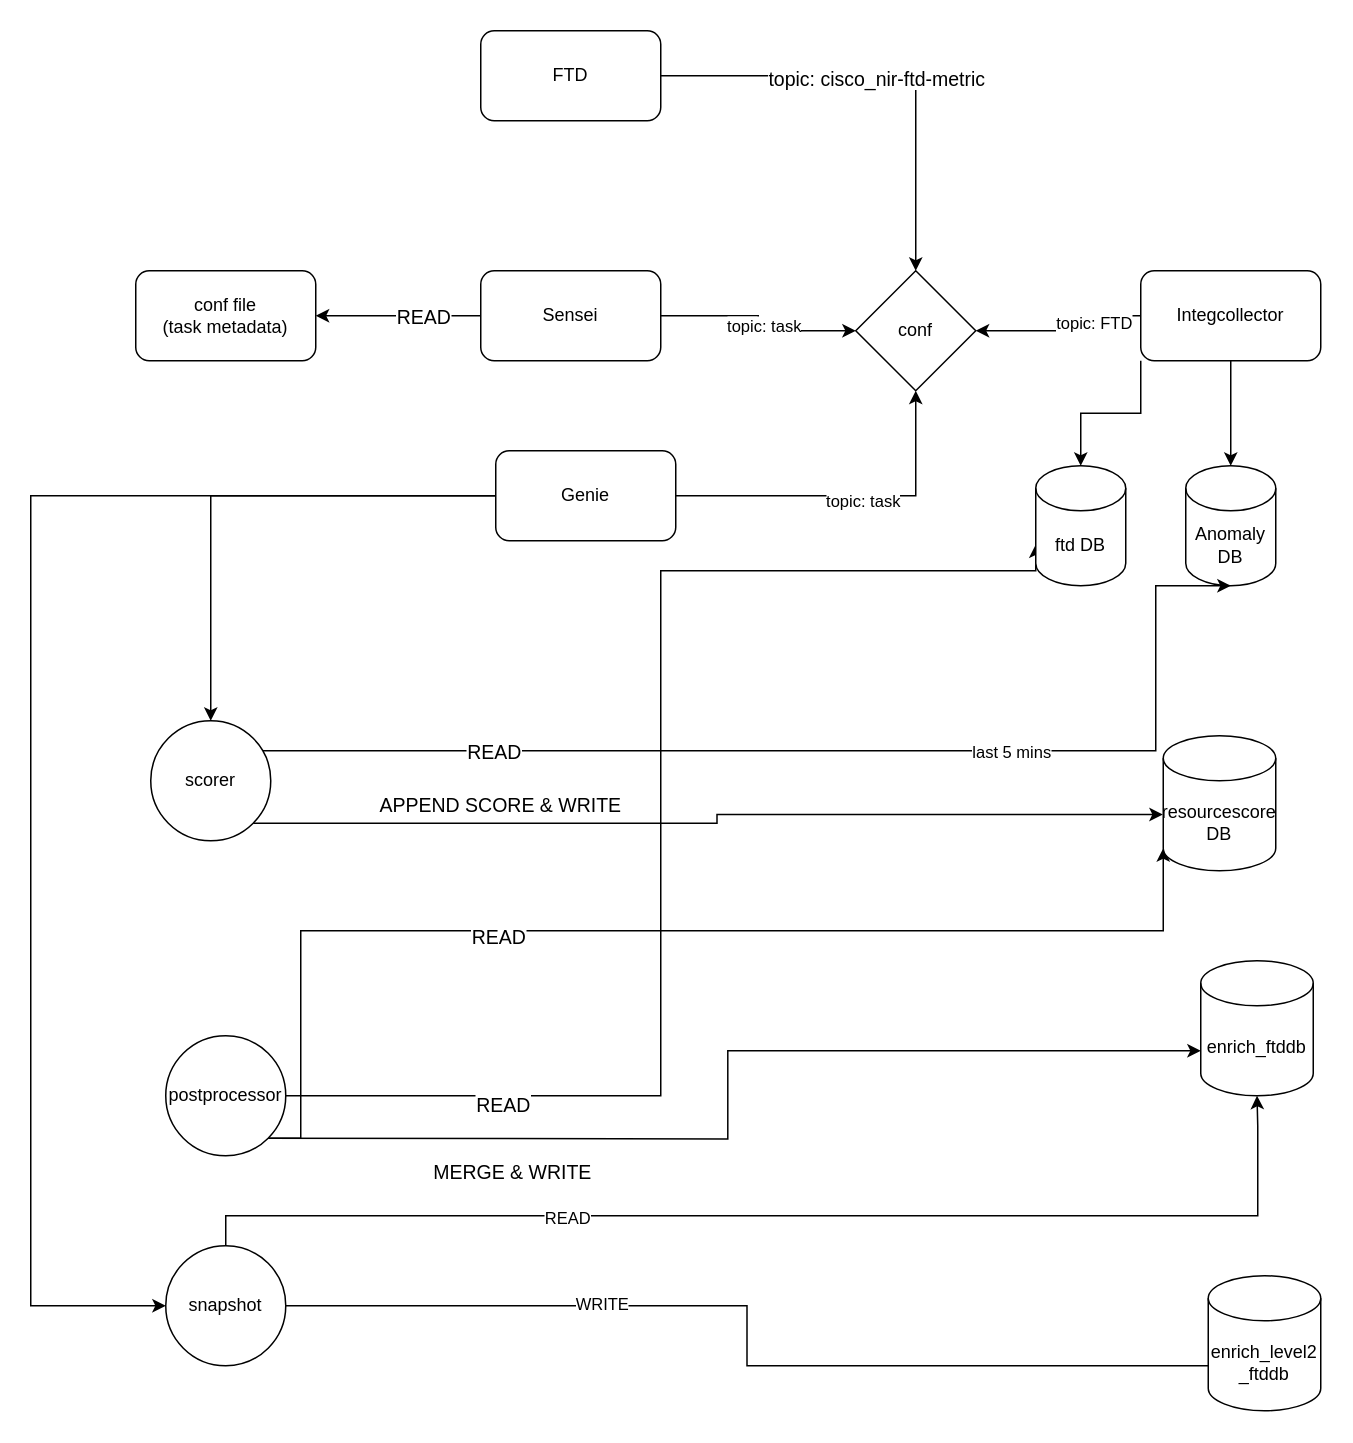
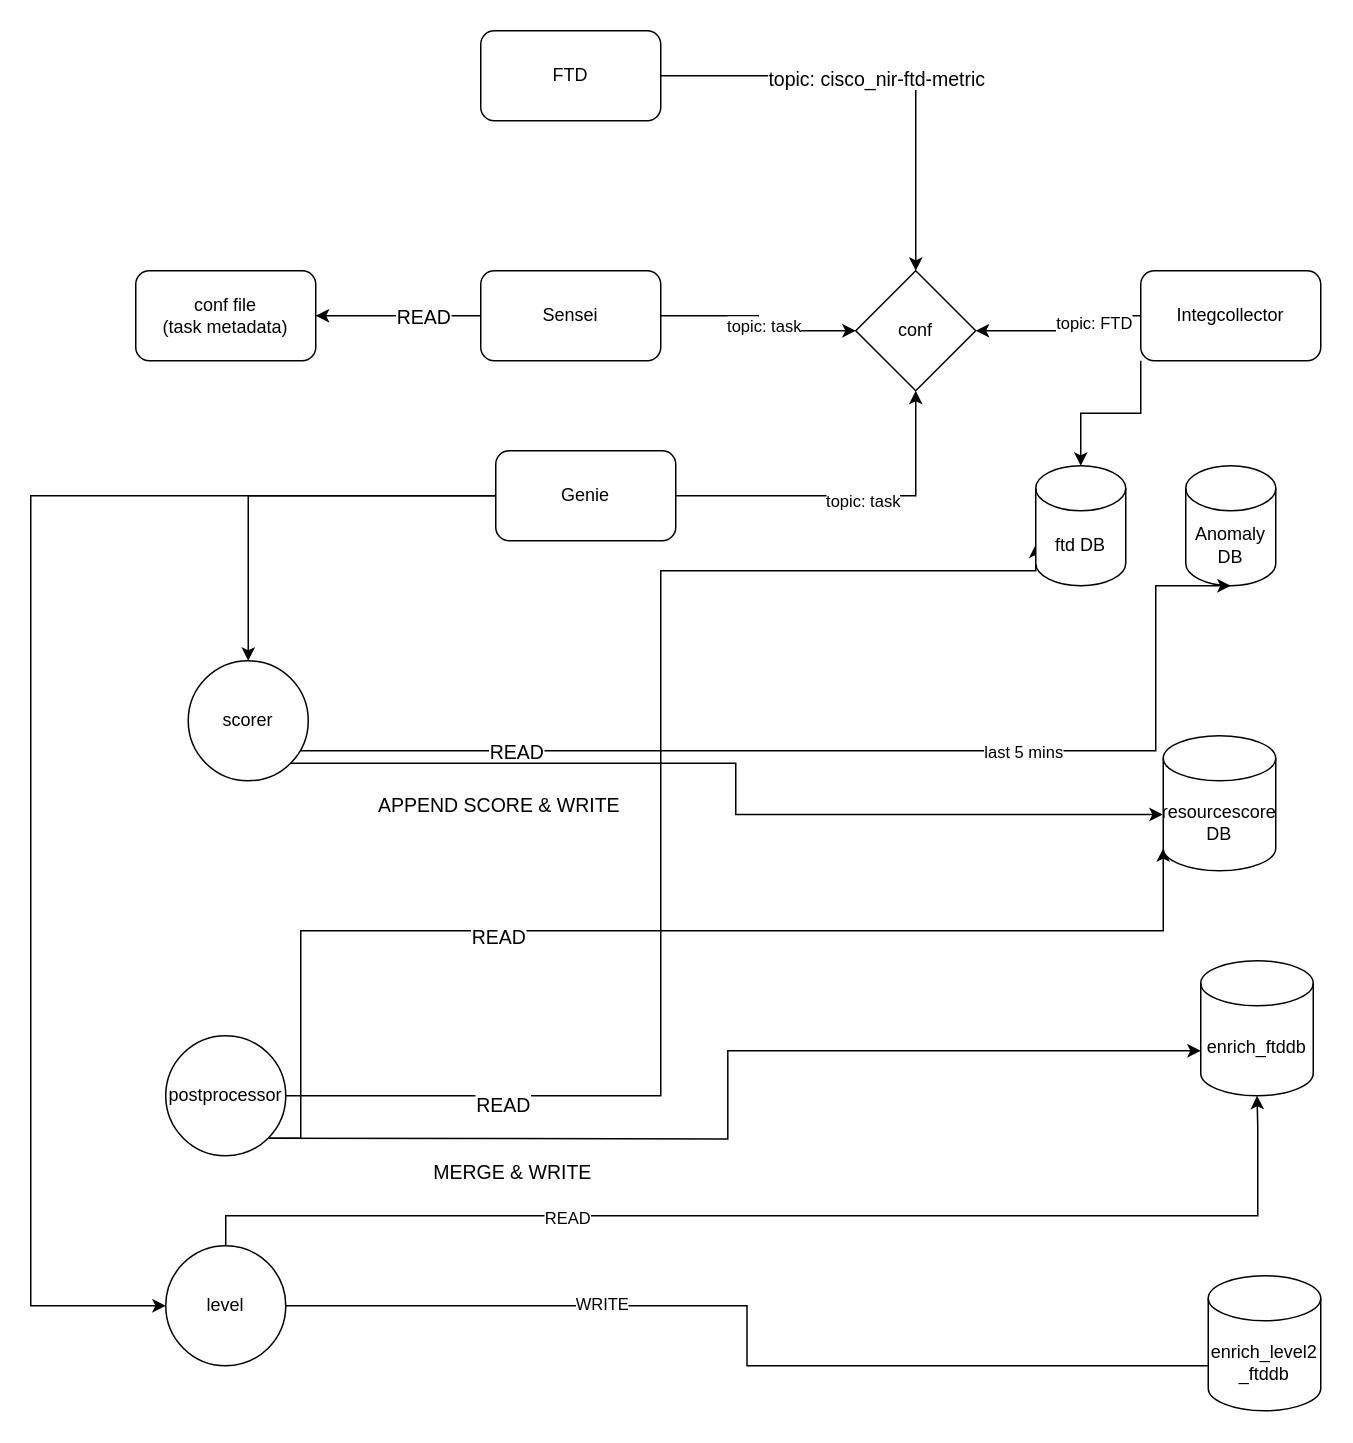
- <mxCell id="14" style="edgeStyle=orthogonalEdgeStyle;rounded=0;orthogonalLoop=1;jettySize=auto;html=1;entryX=0.5;entryY=0;entryDx=0;entryDy=0;entryPerimeter=0;" parent="1" source="16" target="17" edge="1"><mxGeometry relative="1" as="geometry" /></mxCell>
- <mxCell id="40" value="scorer" style="ellipse;whiteSpace=wrap;html=1;aspect=fixed;" parent="1" vertex="1"><mxGeometry x="100" y="480" width="80" height="80" as="geometry" /></mxCell>
+ <mxCell id="40" value="scorer" style="ellipse;whiteSpace=wrap;html=1;aspect=fixed;" parent="1" vertex="1"><mxGeometry x="125" y="440" width="80" height="80" as="geometry" /></mxCell>
- <mxCell id="34" value="snapshot" style="ellipse;whiteSpace=wrap;html=1;aspect=fixed;" parent="1" vertex="1"><mxGeometry x="110" y="830" width="80" height="80" as="geometry" /></mxCell>
+ <mxCell id="34" value="level" style="ellipse;whiteSpace=wrap;html=1;aspect=fixed;" parent="1" vertex="1"><mxGeometry x="110" y="830" width="80" height="80" as="geometry" /></mxCell>
